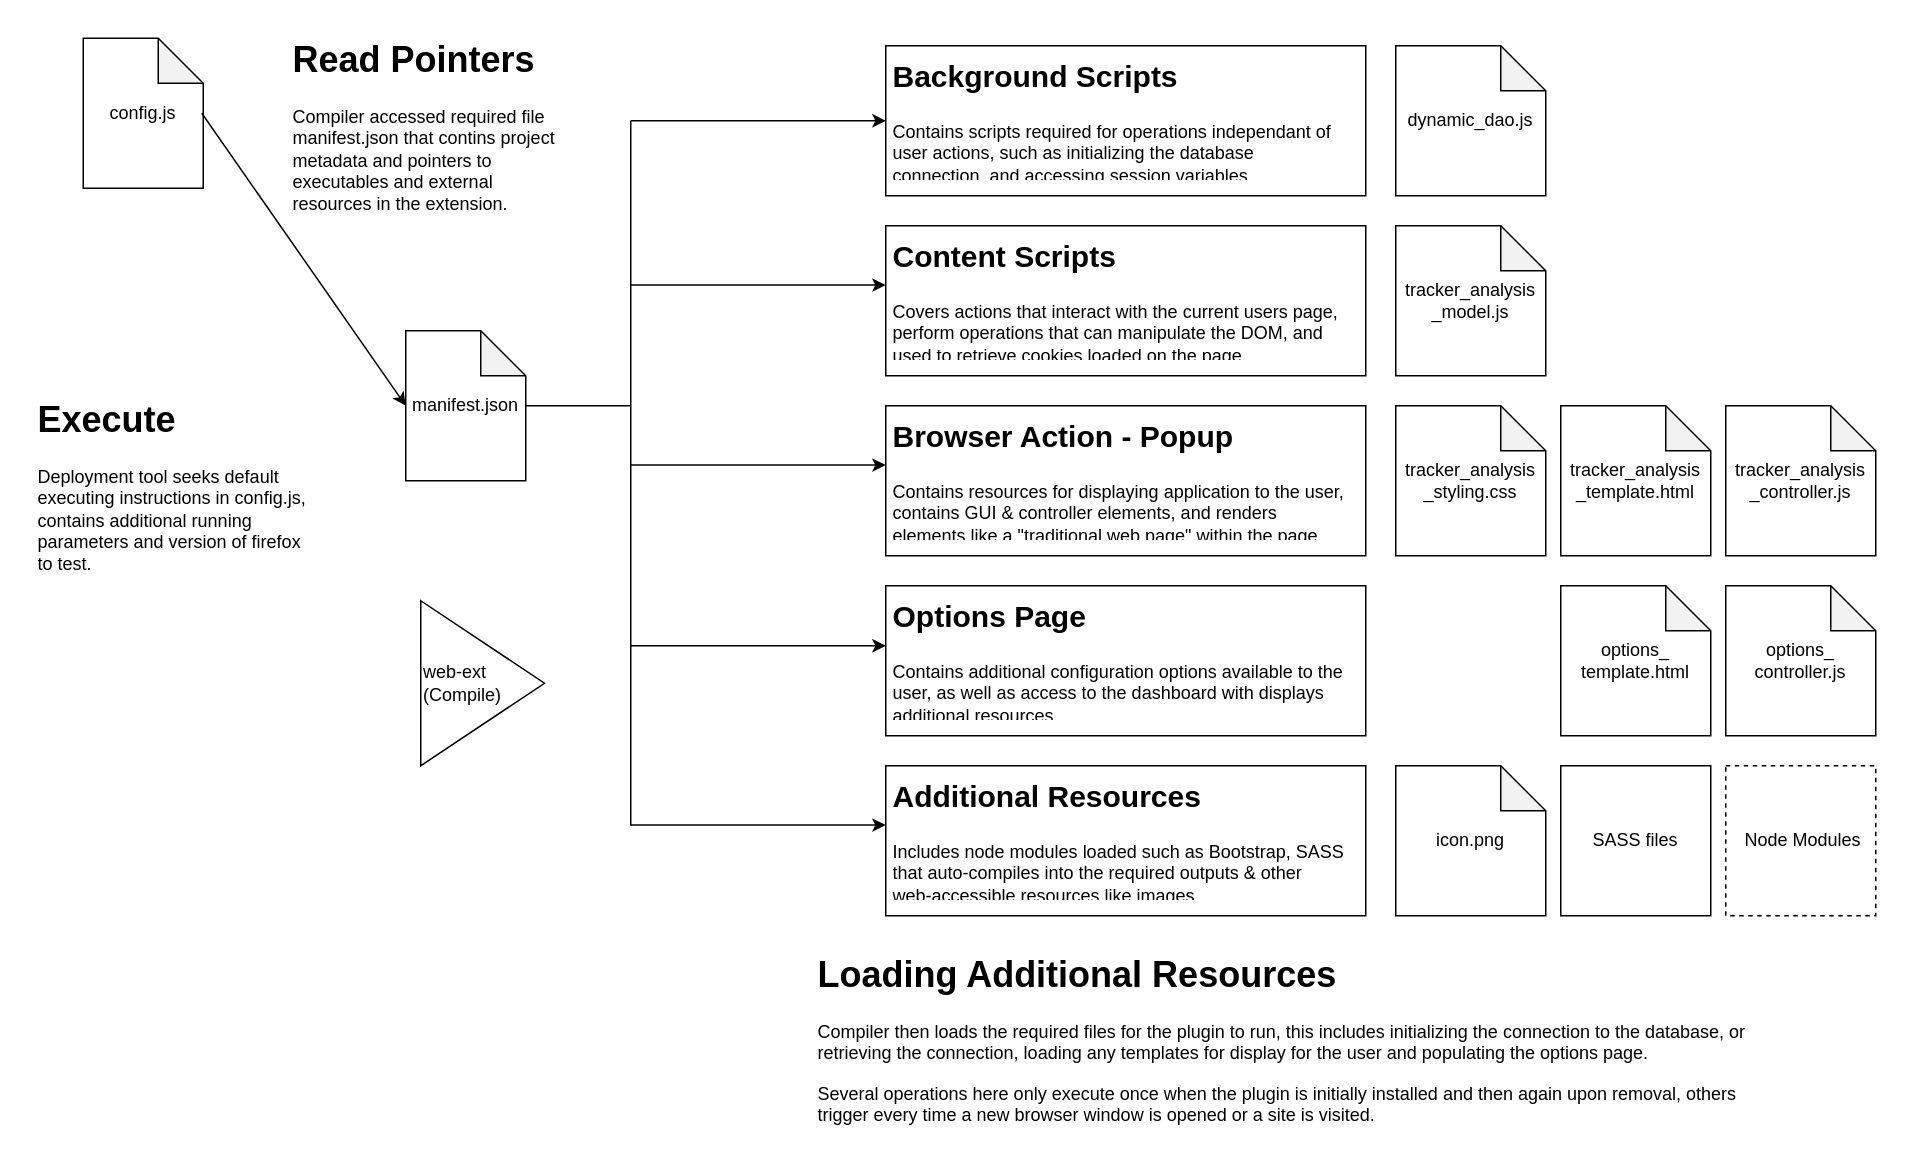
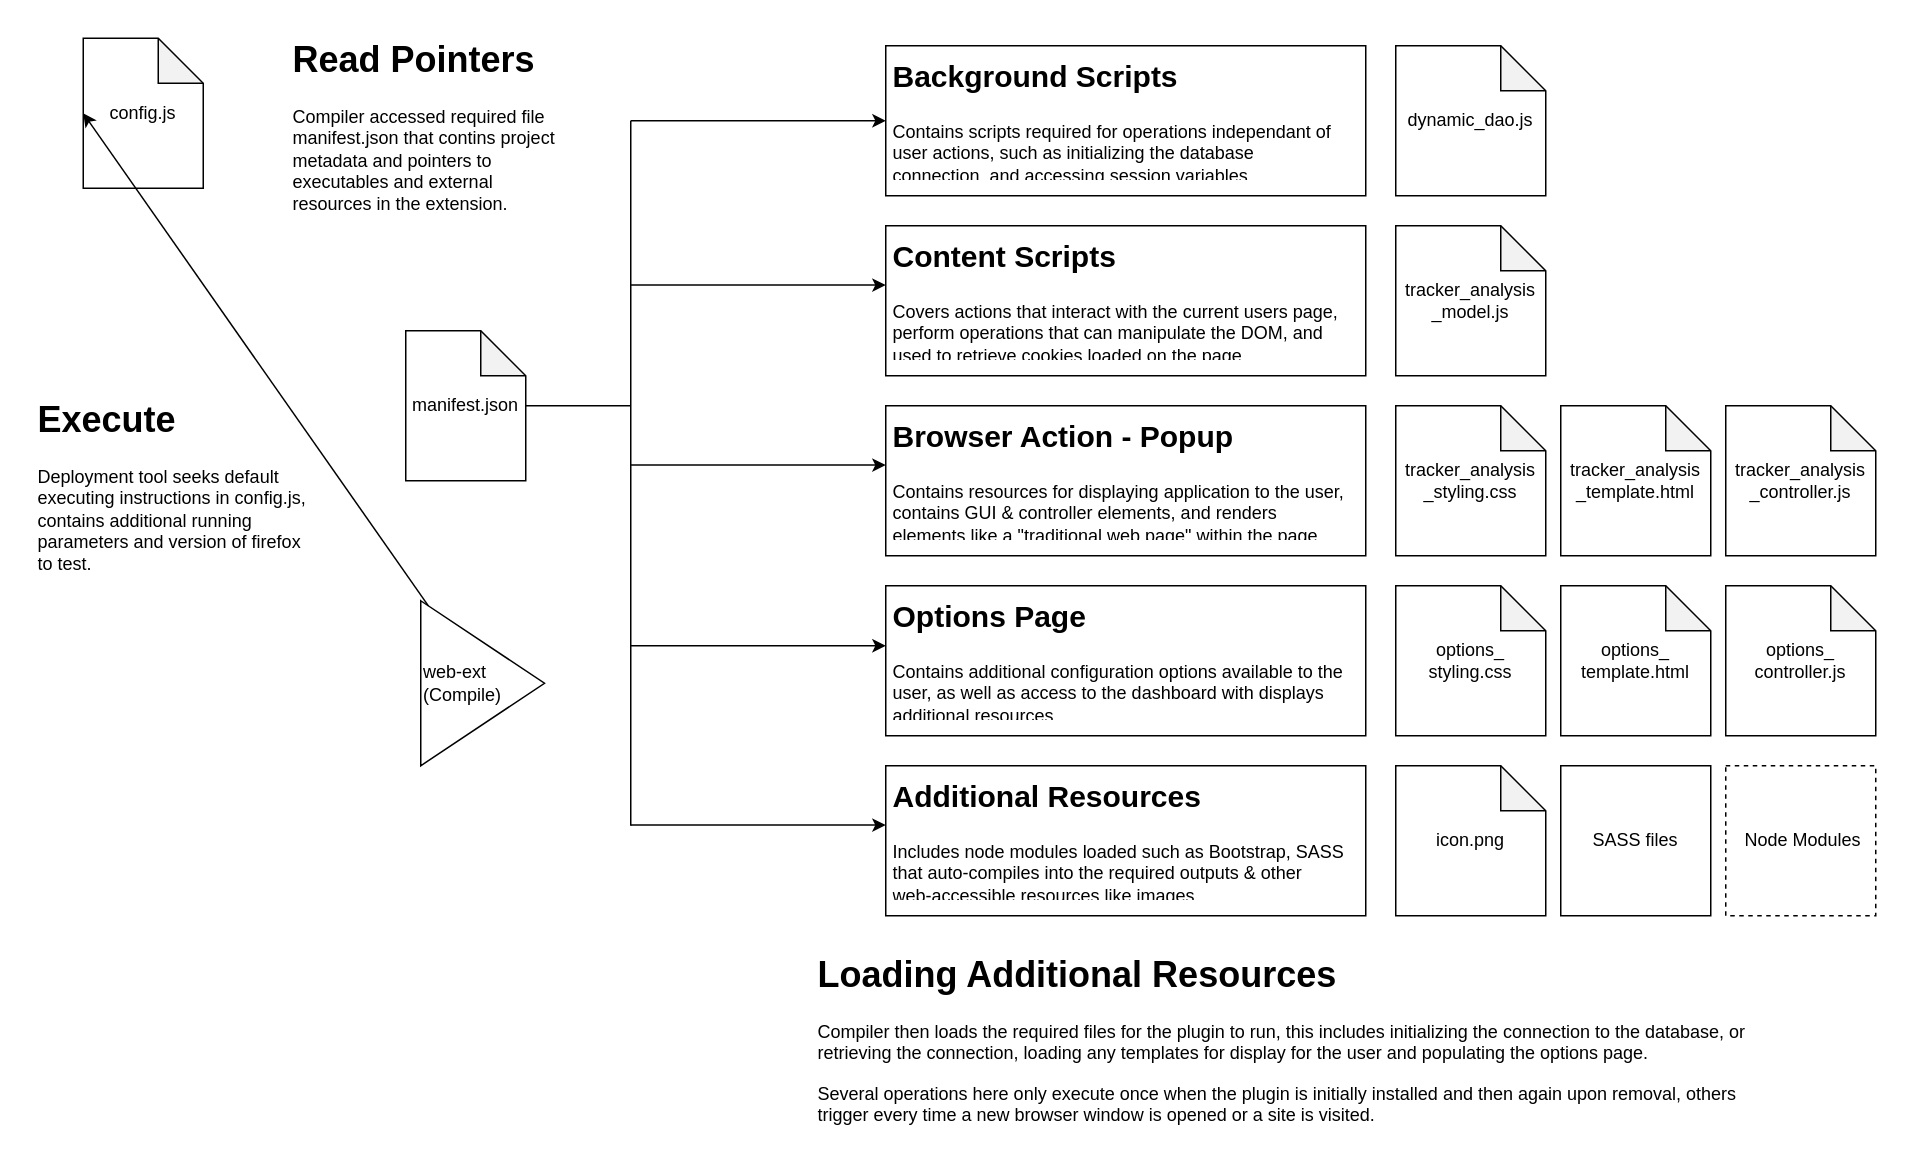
- <mxCell id="7" value="" style="endArrow=classic;html=1;exitX=0.988;exitY=0.5;exitDx=0;exitDy=0;exitPerimeter=0;entryX=0;entryY=0.5;entryDx=0;entryDy=0;entryPerimeter=0;" parent="1" source="3" target="2" edge="1"><mxGeometry width="50" height="50" relative="1" as="geometry"><mxPoint x="10" y="295" as="sourcePoint" /><mxPoint x="300" y="335" as="targetPoint" /></mxGeometry></mxCell>
+ <mxCell id="5" value="" style="endArrow=classic;html=1;entryX=0;entryY=0.5;entryDx=0;entryDy=0;entryPerimeter=0;" parent="1" source="4" target="3" edge="1"><mxGeometry width="50" height="50" relative="1" as="geometry"><mxPoint x="-70" y="505" as="sourcePoint" /><mxPoint x="-20" y="455" as="targetPoint" /></mxGeometry></mxCell>
+ <mxCell id="34" value="options_&lt;br&gt;styling.css" style="shape=note;whiteSpace=wrap;html=1;backgroundOutline=1;darkOpacity=0.05;" parent="1" vertex="1"><mxGeometry x="930" y="390" width="100" height="100" as="geometry" /></mxCell>
